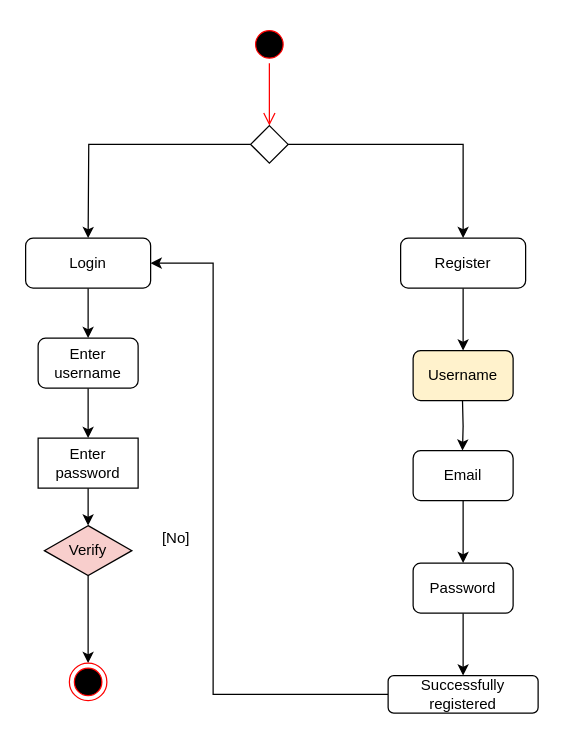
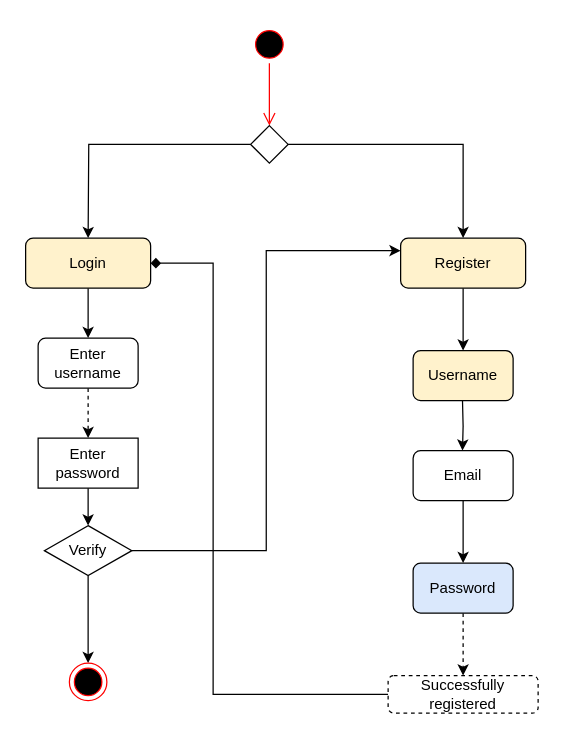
- <mxCell id="8" value="Login" style="rounded=1;whiteSpace=wrap;html=1;" parent="1" vertex="1"><mxGeometry x="20" y="190" width="100" height="40" as="geometry" /></mxCell>
+ <mxCell id="8" value="Login" style="rounded=1;whiteSpace=wrap;html=1;fillColor=#fff2cc;" parent="1" vertex="1"><mxGeometry x="20" y="190" width="100" height="40" as="geometry" /></mxCell>
- <mxCell id="20" style="edgeStyle=orthogonalEdgeStyle;rounded=0;orthogonalLoop=1;jettySize=auto;html=1;exitX=0;exitY=0.5;exitDx=0;exitDy=0;entryX=1;entryY=0.5;entryDx=0;entryDy=0;" parent="1" source="21" target="8" edge="1"><mxGeometry relative="1" as="geometry"><Array as="points"><mxPoint x="170" y="555" /><mxPoint x="170" y="210" /></Array></mxGeometry></mxCell>
+ <mxCell id="20" style="edgeStyle=orthogonalEdgeStyle;rounded=0;orthogonalLoop=1;jettySize=auto;html=1;exitX=0;exitY=0.5;exitDx=0;exitDy=0;entryX=1;entryY=0.5;entryDx=0;entryDy=0;endArrow=diamond;" parent="1" source="21" target="8" edge="1"><mxGeometry relative="1" as="geometry"><Array as="points"><mxPoint x="170" y="555" /><mxPoint x="170" y="210" /></Array></mxGeometry></mxCell>
- <mxCell id="10" value="Register" style="rounded=1;whiteSpace=wrap;html=1;" parent="1" vertex="1"><mxGeometry x="320" y="190" width="100" height="40" as="geometry" /></mxCell>
+ <mxCell id="10" value="Register" style="rounded=1;whiteSpace=wrap;html=1;fillColor=#fff2cc;" parent="1" vertex="1"><mxGeometry x="320" y="190" width="100" height="40" as="geometry" /></mxCell>
+ <mxCell id="14" style="edgeStyle=orthogonalEdgeStyle;rounded=0;orthogonalLoop=1;jettySize=auto;html=1;exitX=1;exitY=0.5;exitDx=0;exitDy=0;entryX=0;entryY=0.25;entryDx=0;entryDy=0;" parent="1" source="16" target="10" edge="1"><mxGeometry relative="1" as="geometry" /></mxCell>
- <mxCell id="12" style="edgeStyle=orthogonalEdgeStyle;rounded=0;orthogonalLoop=1;jettySize=auto;html=1;exitX=0.5;exitY=1;exitDx=0;exitDy=0;entryX=0.5;entryY=0;entryDx=0;entryDy=0;entryPerimeter=0;" parent="1" source="13" target="27" edge="1"><mxGeometry relative="1" as="geometry"><mxPoint x="70" y="350" as="targetPoint" /></mxGeometry></mxCell>
+ <mxCell id="12" style="edgeStyle=orthogonalEdgeStyle;rounded=0;orthogonalLoop=1;jettySize=auto;html=1;exitX=0.5;exitY=1;exitDx=0;exitDy=0;entryX=0.5;entryY=0;entryDx=0;entryDy=0;entryPerimeter=0;dashed=1;" parent="1" source="13" target="27" edge="1"><mxGeometry relative="1" as="geometry"><mxPoint x="70" y="350" as="targetPoint" /></mxGeometry></mxCell>
- <mxCell id="17" value="[No]" style="text;html=1;align=center;verticalAlign=middle;resizable=0;points=[];autosize=1;strokeColor=none;fillColor=none;" parent="1" vertex="1"><mxGeometry x="120" y="420" width="40" height="20" as="geometry" /></mxCell>
- <mxCell id="16" value="Verify" style="rhombus;whiteSpace=wrap;html=1;fillColor=#f8cecc;" parent="1" vertex="1"><mxGeometry x="35" y="420" width="70" height="40" as="geometry" /></mxCell>
+ <mxCell id="16" value="Verify" style="rhombus;whiteSpace=wrap;html=1;" parent="1" vertex="1"><mxGeometry x="35" y="420" width="70" height="40" as="geometry" /></mxCell>
- <mxCell id="25" value="Password" style="rounded=1;whiteSpace=wrap;html=1;" parent="1" vertex="1"><mxGeometry x="330" y="450" width="80" height="40" as="geometry" /></mxCell>
+ <mxCell id="25" value="Password" style="rounded=1;whiteSpace=wrap;html=1;fillColor=#dae8fc;" parent="1" vertex="1"><mxGeometry x="330" y="450" width="80" height="40" as="geometry" /></mxCell>
- <mxCell id="24" style="edgeStyle=orthogonalEdgeStyle;rounded=0;orthogonalLoop=1;jettySize=auto;html=1;exitX=0.5;exitY=1;exitDx=0;exitDy=0;entryX=0.5;entryY=0;entryDx=0;entryDy=0;" parent="1" source="25" target="21" edge="1"><mxGeometry relative="1" as="geometry" /></mxCell>
+ <mxCell id="24" style="edgeStyle=orthogonalEdgeStyle;rounded=0;orthogonalLoop=1;jettySize=auto;html=1;exitX=0.5;exitY=1;exitDx=0;exitDy=0;entryX=0.5;entryY=0;entryDx=0;entryDy=0;dashed=1;" parent="1" source="25" target="21" edge="1"><mxGeometry relative="1" as="geometry" /></mxCell>
- <mxCell id="21" value="Successfully registered" style="rounded=1;whiteSpace=wrap;html=1;" parent="1" vertex="1"><mxGeometry x="310" y="540" width="120" height="30" as="geometry" /></mxCell>
+ <mxCell id="21" value="Successfully registered" style="rounded=1;whiteSpace=wrap;html=1;dashed=1;" parent="1" vertex="1"><mxGeometry x="310" y="540" width="120" height="30" as="geometry" /></mxCell>
